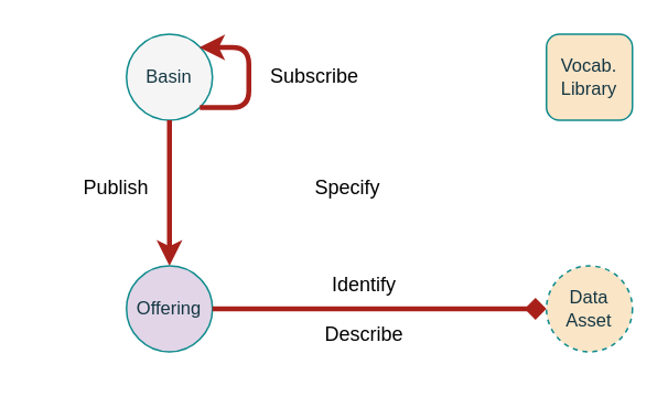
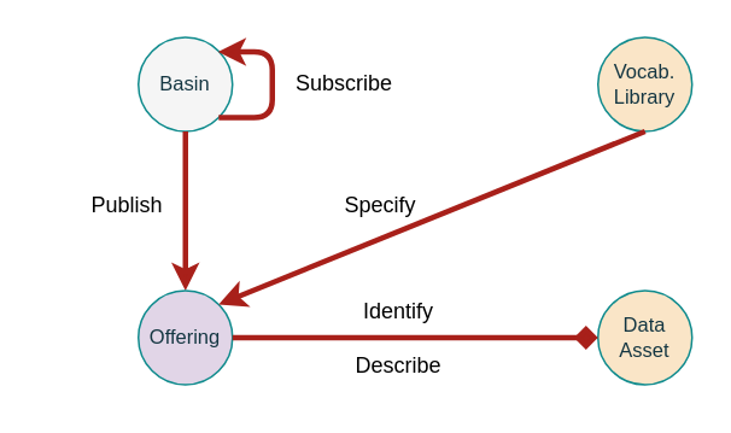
- <mxCell id="3" value="Vocab. Library" style="whiteSpace=wrap;html=1;aspect=fixed;fillColor=#FAE5C7;strokeColor=#0F8B8D;fontColor=#143642;fontSize=11;rounded=1;" parent="1" vertex="1"><mxGeometry x="330" y="20" width="52" height="52" as="geometry" /></mxCell>
+ <mxCell id="3" value="Vocab. Library" style="ellipse;whiteSpace=wrap;html=1;aspect=fixed;fillColor=#FAE5C7;strokeColor=#0F8B8D;fontColor=#143642;rounded=1;fontSize=11;" parent="1" vertex="1"><mxGeometry x="330" y="20" width="52" height="52" as="geometry" /></mxCell>
+ <mxCell id="13" value="" style="endArrow=classic;html=1;rounded=1;fontColor=#143642;strokeColor=#A8201A;fillColor=#FAE5C7;strokeWidth=3;labelBackgroundColor=#DAD2D8;fontSize=11;entryX=1;entryY=0;entryDx=0;entryDy=0;exitX=0.5;exitY=1;exitDx=0;exitDy=0;" parent="1" source="3" target="6" edge="1"><mxGeometry width="50" height="50" relative="1" as="geometry"><mxPoint x="107" y="82" as="sourcePoint" /><mxPoint x="110" y="180" as="targetPoint" /></mxGeometry></mxCell>
- <mxCell id="7" value="Data Asset" style="ellipse;whiteSpace=wrap;html=1;aspect=fixed;fillColor=#FAE5C7;strokeColor=#0F8B8D;fontColor=#143642;rounded=1;fontSize=11;dashed=1;" parent="1" vertex="1"><mxGeometry x="330" y="160" width="52" height="52" as="geometry" /></mxCell>
+ <mxCell id="7" value="Data Asset" style="ellipse;whiteSpace=wrap;html=1;aspect=fixed;fillColor=#FAE5C7;strokeColor=#0F8B8D;fontColor=#143642;rounded=1;fontSize=11;" parent="1" vertex="1"><mxGeometry x="330" y="160" width="52" height="52" as="geometry" /></mxCell>
